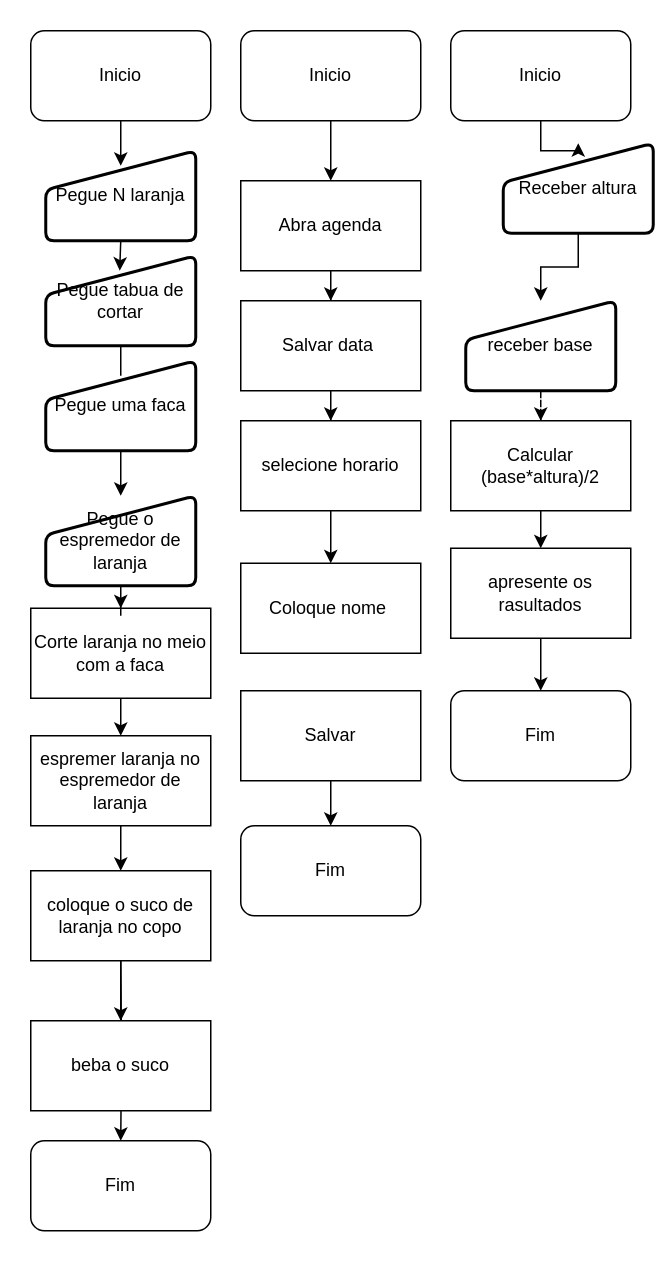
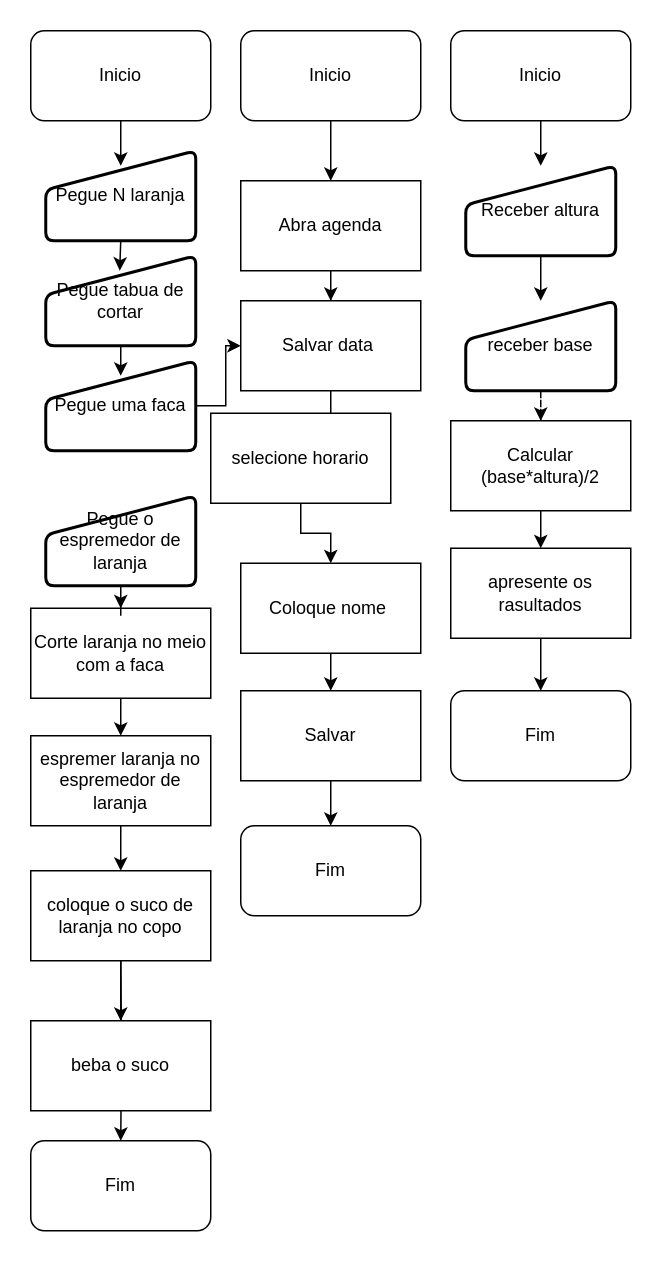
- <mxCell id="36" value="Receber altura" style="html=1;strokeWidth=2;shape=manualInput;whiteSpace=wrap;rounded=1;size=26;arcSize=11;" vertex="1" parent="1"><mxGeometry x="335" y="95" width="100" height="60" as="geometry" /></mxCell>
+ <mxCell id="36" value="Receber altura" style="html=1;strokeWidth=2;shape=manualInput;whiteSpace=wrap;rounded=1;size=26;arcSize=11;" vertex="1" parent="1"><mxGeometry x="310" y="110" width="100" height="60" as="geometry" /></mxCell>
- <mxCell id="12" style="edgeStyle=orthogonalEdgeStyle;rounded=0;orthogonalLoop=1;jettySize=auto;html=1;exitX=0.5;exitY=1;exitDx=0;exitDy=0;entryX=0.5;entryY=0.167;entryDx=0;entryDy=0;entryPerimeter=0;endArrow=none;" edge="1" parent="1" source="7" target="11"><mxGeometry relative="1" as="geometry" /></mxCell>
+ <mxCell id="12" style="edgeStyle=orthogonalEdgeStyle;rounded=0;orthogonalLoop=1;jettySize=auto;html=1;exitX=0.5;exitY=1;exitDx=0;exitDy=0;entryX=0.5;entryY=0.167;entryDx=0;entryDy=0;entryPerimeter=0;" edge="1" parent="1" source="7" target="11"><mxGeometry relative="1" as="geometry" /></mxCell>
- <mxCell id="27" value="selecione horario" style="rounded=0;whiteSpace=wrap;html=1;" vertex="1" parent="1"><mxGeometry x="160" y="280" width="120" height="60" as="geometry" /></mxCell>
+ <mxCell id="27" value="selecione horario" style="rounded=0;whiteSpace=wrap;html=1;" vertex="1" parent="1"><mxGeometry x="140" y="275" width="120" height="60" as="geometry" /></mxCell>
- <mxCell id="10" value="" style="edgeStyle=orthogonalEdgeStyle;rounded=0;orthogonalLoop=1;jettySize=auto;html=1;" edge="1" parent="1" source="11" target="44"><mxGeometry relative="1" as="geometry" /></mxCell>
+ <mxCell id="10" value="" style="edgeStyle=orthogonalEdgeStyle;rounded=0;orthogonalLoop=1;jettySize=auto;html=1;" edge="1" parent="1" source="11" target="25"><mxGeometry relative="1" as="geometry" /></mxCell>
+ <mxCell id="28" value="" style="edgeStyle=orthogonalEdgeStyle;rounded=0;orthogonalLoop=1;jettySize=auto;html=1;" edge="1" parent="1" source="29" target="31"><mxGeometry relative="1" as="geometry" /></mxCell>
